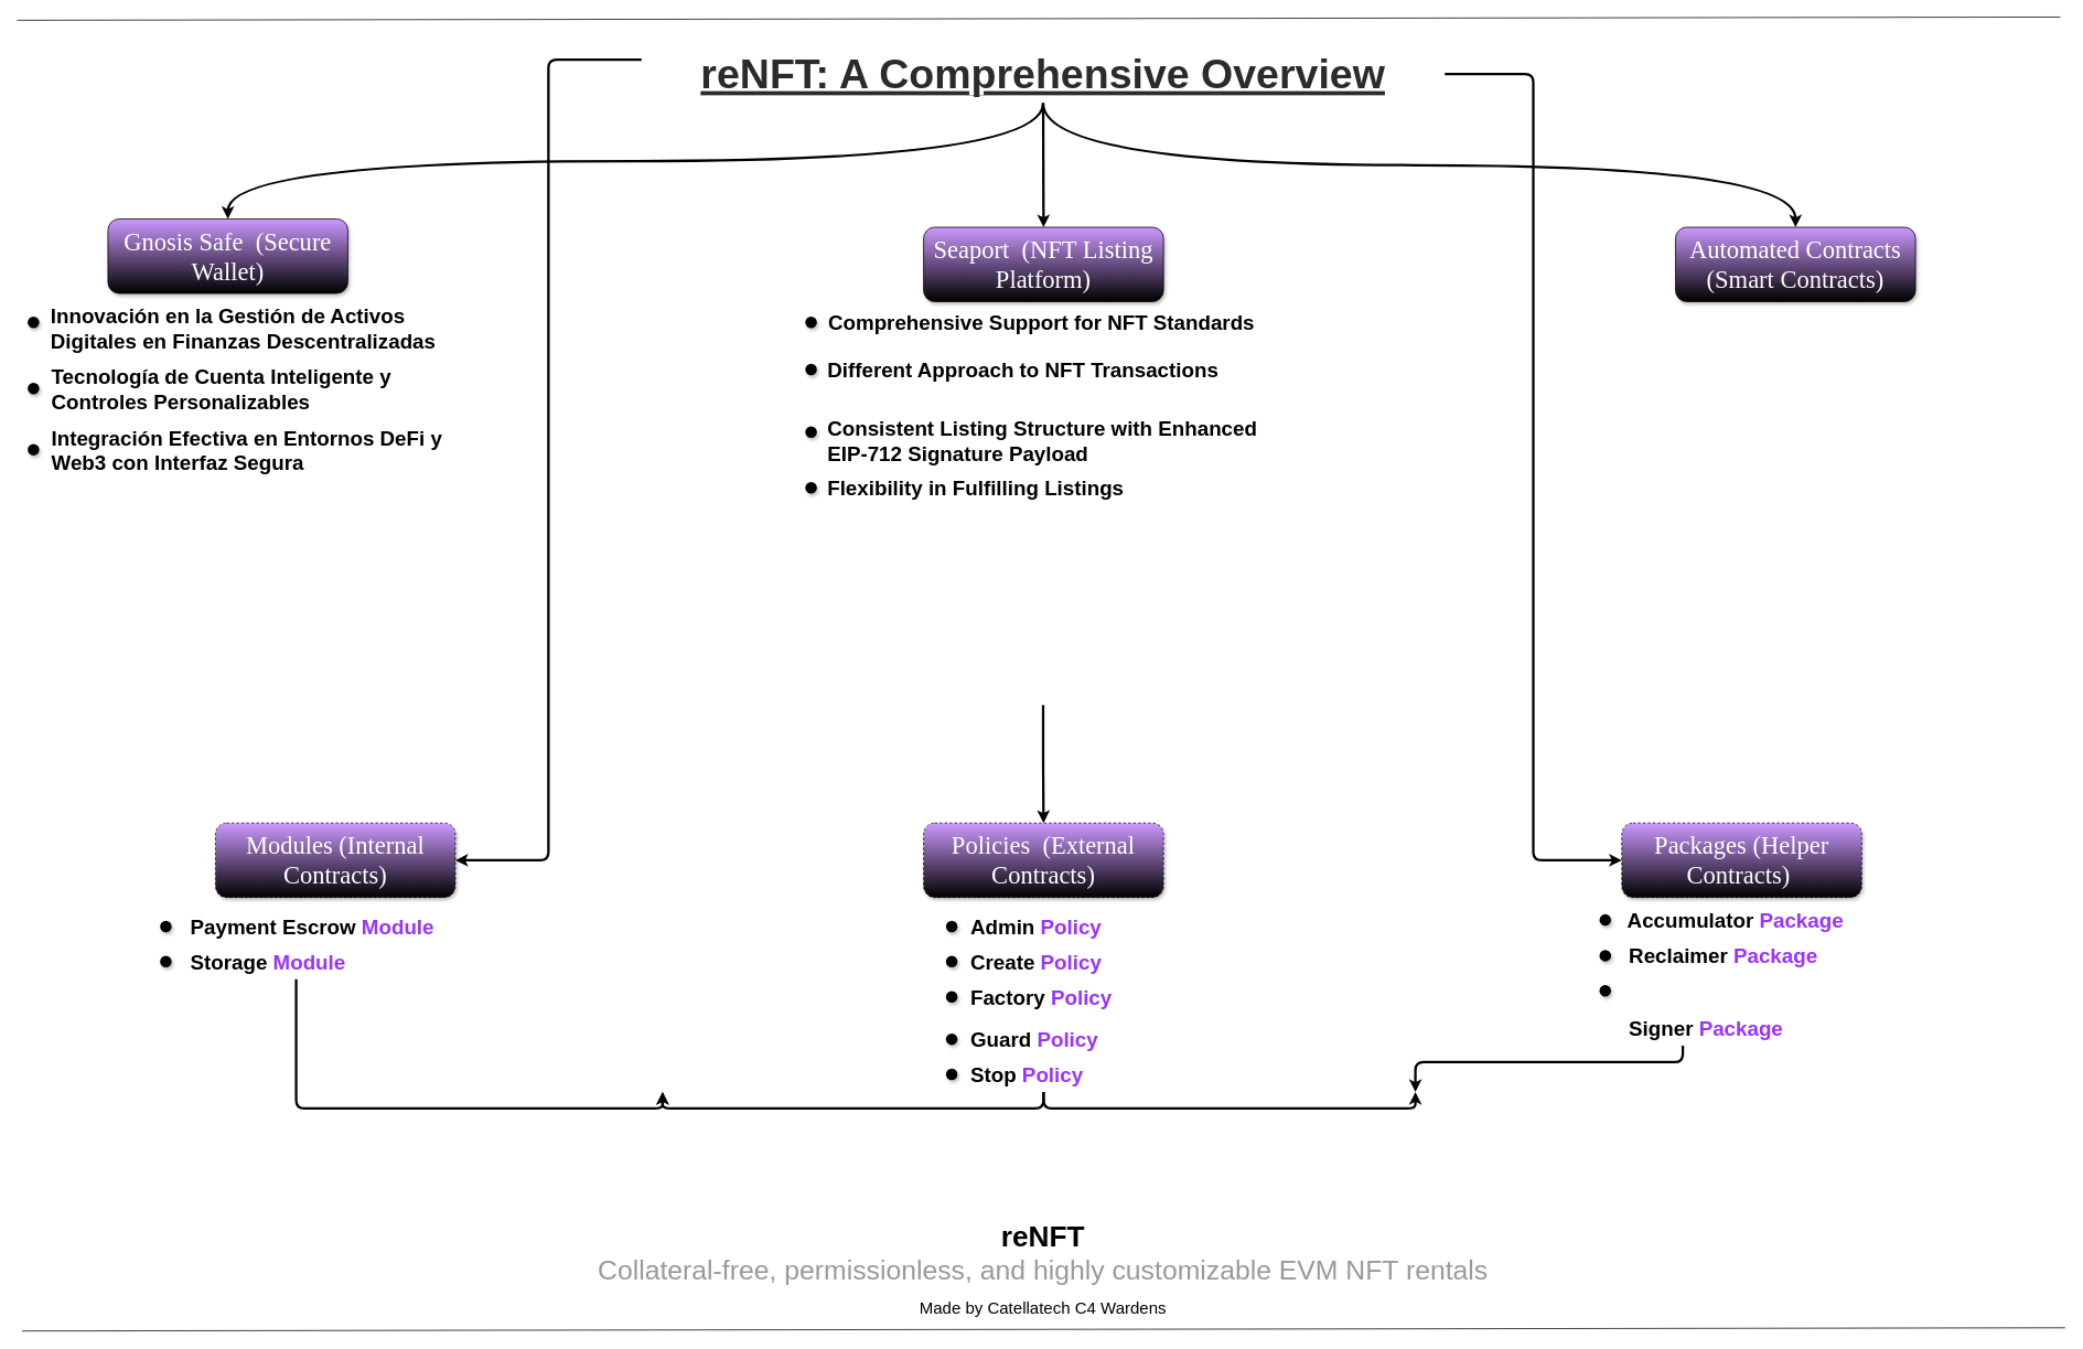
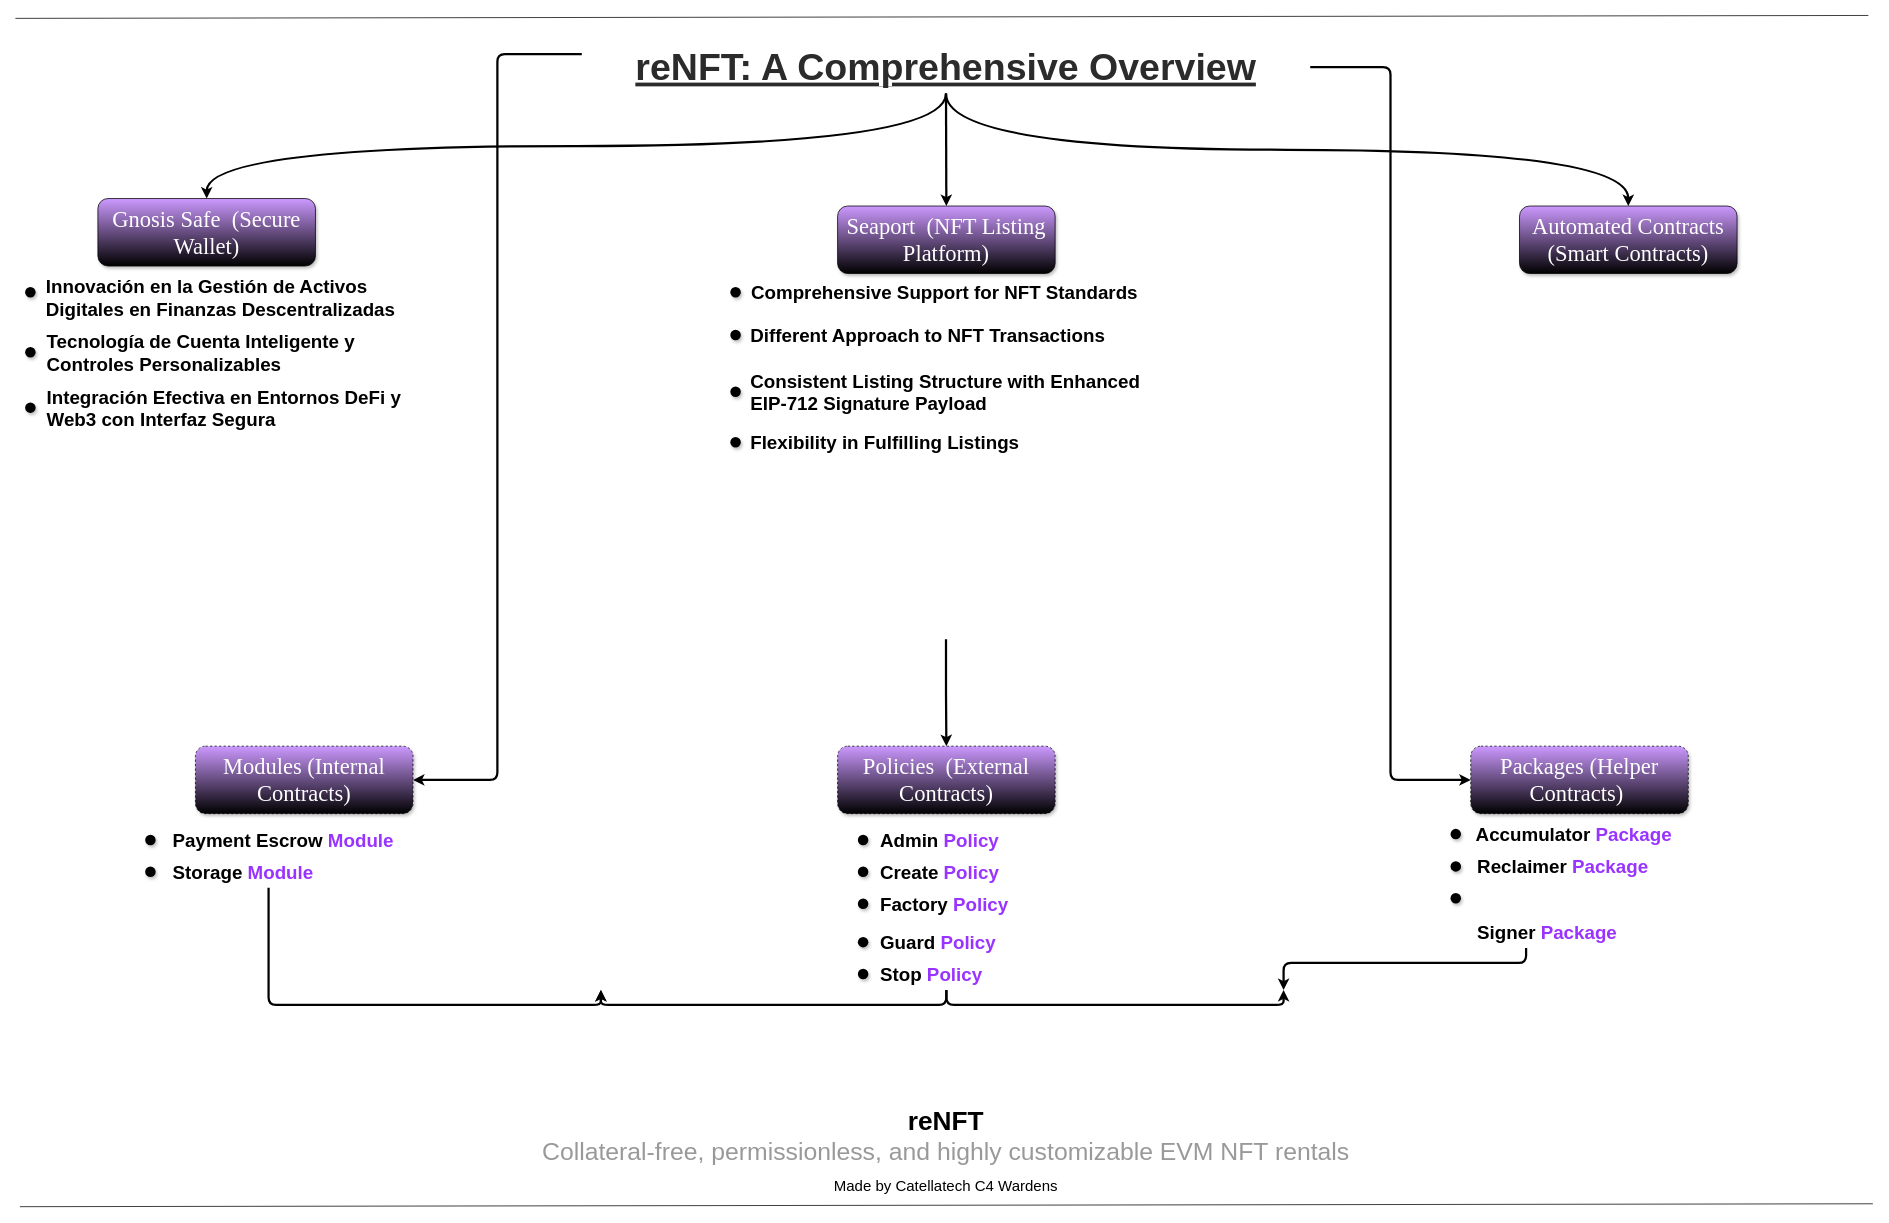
- <mxCell id="31" value="&lt;b&gt;&lt;font style=&quot;font-size: 25px;&quot;&gt;Consistent Listing Structure with Enhanced EIP-712 Signature Payload&lt;/font&gt;&lt;/b&gt;" style="text;html=1;strokeColor=none;fillColor=none;align=left;verticalAlign=middle;whiteSpace=wrap;rounded=0;fontSize=11;fontFamily=Helvetica;fontColor=default;" vertex="1" parent="1"><mxGeometry x="998" y="506.5" width="525" height="50" as="geometry" /></mxCell>
+ <mxCell id="31" value="&lt;b&gt;&lt;font style=&quot;font-size: 25px;&quot;&gt;Consistent Listing Structure with Enhanced EIP-712 Signature Payload&lt;/font&gt;&lt;/b&gt;" style="text;html=1;strokeColor=none;fillColor=none;align=left;verticalAlign=middle;whiteSpace=wrap;rounded=0;fontSize=11;fontFamily=Helvetica;fontColor=default;" vertex="1" parent="1"><mxGeometry x="998" y="496.5" width="525" height="50" as="geometry" /></mxCell>
